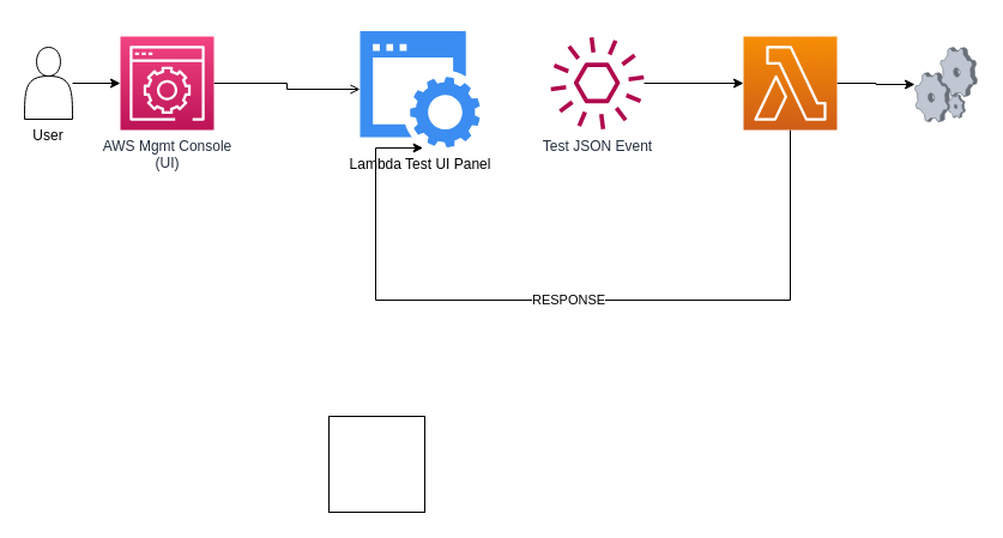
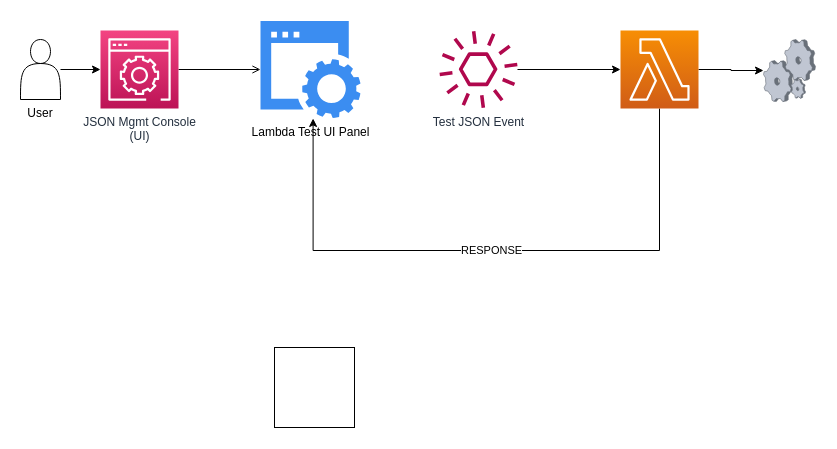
- <mxCell id="7" value="Test JSON Event" style="sketch=0;outlineConnect=0;fontColor=#232F3E;gradientColor=none;fillColor=#B0084D;strokeColor=none;dashed=0;verticalLabelPosition=bottom;verticalAlign=top;align=center;html=1;fontSize=12;fontStyle=0;aspect=fixed;pointerEvents=1;shape=mxgraph.aws4.event;" parent="1" vertex="1"><mxGeometry x="459" y="30" width="78" height="78" as="geometry" /></mxCell>
+ <mxCell id="7" value="Test JSON Event" style="sketch=0;outlineConnect=0;fontColor=#232F3E;gradientColor=none;fillColor=#B0084D;strokeColor=none;dashed=0;verticalLabelPosition=bottom;verticalAlign=top;align=center;html=1;fontSize=12;fontStyle=0;aspect=fixed;pointerEvents=1;shape=mxgraph.aws4.event;" parent="1" vertex="1"><mxGeometry x="439" y="30" width="78" height="78" as="geometry" /></mxCell>
- <mxCell id="12" value="Lambda Test UI Panel" style="sketch=0;html=1;aspect=fixed;strokeColor=none;shadow=0;fillColor=#3B8DF1;verticalAlign=top;labelPosition=center;verticalLabelPosition=bottom;shape=mxgraph.gcp2.website" parent="1" vertex="1"><mxGeometry x="300" y="25.5" width="100" height="97" as="geometry" /></mxCell>
+ <mxCell id="12" value="Lambda Test UI Panel" style="sketch=0;html=1;aspect=fixed;strokeColor=none;shadow=0;fillColor=#3B8DF1;verticalAlign=top;labelPosition=center;verticalLabelPosition=bottom;shape=mxgraph.gcp2.website" parent="1" vertex="1"><mxGeometry x="260" y="20.5" width="100" height="97" as="geometry" /></mxCell>
- <mxCell id="5" value="AWS Mgmt Console&lt;br&gt;(UI)" style="sketch=0;points=[[0,0,0],[0.25,0,0],[0.5,0,0],[0.75,0,0],[1,0,0],[0,1,0],[0.25,1,0],[0.5,1,0],[0.75,1,0],[1,1,0],[0,0.25,0],[0,0.5,0],[0,0.75,0],[1,0.25,0],[1,0.5,0],[1,0.75,0]];points=[[0,0,0],[0.25,0,0],[0.5,0,0],[0.75,0,0],[1,0,0],[0,1,0],[0.25,1,0],[0.5,1,0],[0.75,1,0],[1,1,0],[0,0.25,0],[0,0.5,0],[0,0.75,0],[1,0.25,0],[1,0.5,0],[1,0.75,0]];outlineConnect=0;fontColor=#232F3E;gradientColor=#F34482;gradientDirection=north;fillColor=#BC1356;strokeColor=#ffffff;dashed=0;verticalLabelPosition=bottom;verticalAlign=top;align=center;html=1;fontSize=12;fontStyle=0;aspect=fixed;shape=mxgraph.aws4.resourceIcon;resIcon=mxgraph.aws4.management_console;" parent="1" vertex="1"><mxGeometry x="100" y="30" width="78" height="78" as="geometry" /></mxCell>
+ <mxCell id="5" value="JSON Mgmt Console&lt;br&gt;(UI)" style="sketch=0;points=[[0,0,0],[0.25,0,0],[0.5,0,0],[0.75,0,0],[1,0,0],[0,1,0],[0.25,1,0],[0.5,1,0],[0.75,1,0],[1,1,0],[0,0.25,0],[0,0.5,0],[0,0.75,0],[1,0.25,0],[1,0.5,0],[1,0.75,0]];points=[[0,0,0],[0.25,0,0],[0.5,0,0],[0.75,0,0],[1,0,0],[0,1,0],[0.25,1,0],[0.5,1,0],[0.75,1,0],[1,1,0],[0,0.25,0],[0,0.5,0],[0,0.75,0],[1,0.25,0],[1,0.5,0],[1,0.75,0]];outlineConnect=0;fontColor=#232F3E;gradientColor=#F34482;gradientDirection=north;fillColor=#BC1356;strokeColor=#ffffff;dashed=0;verticalLabelPosition=bottom;verticalAlign=top;align=center;html=1;fontSize=12;fontStyle=0;aspect=fixed;shape=mxgraph.aws4.resourceIcon;resIcon=mxgraph.aws4.management_console;" parent="1" vertex="1"><mxGeometry x="100" y="30" width="78" height="78" as="geometry" /></mxCell>
